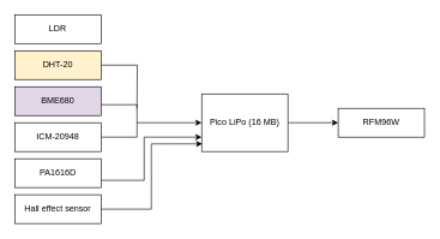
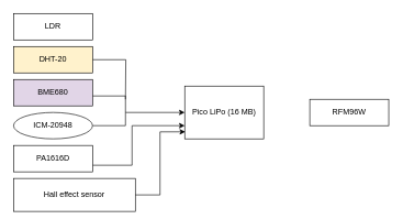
- <mxCell id="2" value="" style="edgeStyle=orthogonalEdgeStyle;rounded=0;orthogonalLoop=1;jettySize=auto;html=1;" edge="1" parent="1" source="3" target="5"><mxGeometry relative="1" as="geometry" /></mxCell>
- <mxCell id="15" value="ICM-20948" style="rounded=0;whiteSpace=wrap;html=1;" vertex="1" parent="1"><mxGeometry x="20" y="170" width="120" height="40" as="geometry" /></mxCell>
+ <mxCell id="15" value="ICM-20948" style="ellipse;whiteSpace=wrap;html=1;" vertex="1" parent="1"><mxGeometry x="20" y="170" width="120" height="40" as="geometry" /></mxCell>
- <mxCell id="12" value="Hall effect sensor" style="rounded=0;whiteSpace=wrap;html=1;" vertex="1" parent="1"><mxGeometry x="20" y="270" width="120" height="40" as="geometry" /></mxCell>
+ <mxCell id="12" value="Hall effect sensor" style="rounded=0;whiteSpace=wrap;html=1;" vertex="1" parent="1"><mxGeometry x="20" y="270" width="185" height="50" as="geometry" /></mxCell>
